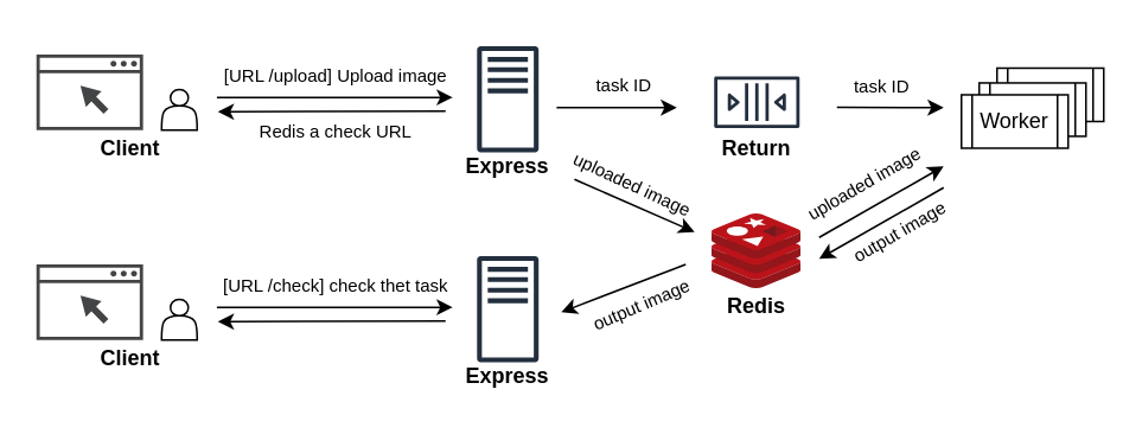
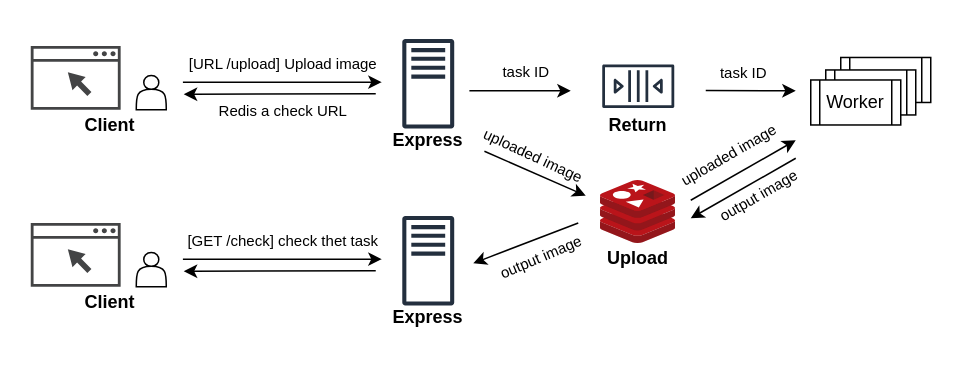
- <mxCell id="35" value="&lt;font color=&quot;#000000&quot; style=&quot;font-size: 10px&quot;&gt;[URL /check] check thet task&lt;/font&gt;" style="text;html=1;align=center;verticalAlign=middle;resizable=0;points=[];autosize=1;strokeColor=none;fontSize=12;fontColor=#FFFFFF;" vertex="1" parent="34"><mxGeometry x="-8.002" y="10" width="140" height="20" as="geometry" /></mxCell>
+ <mxCell id="35" value="&lt;font color=&quot;#000000&quot; style=&quot;font-size: 10px&quot;&gt;[GET /check] check thet task&lt;/font&gt;" style="text;html=1;align=center;verticalAlign=middle;resizable=0;points=[];autosize=1;strokeColor=none;fontSize=12;fontColor=#FFFFFF;" vertex="1" parent="34"><mxGeometry x="-8.002" y="10" width="140" height="20" as="geometry" /></mxCell>
- <mxCell id="26" value="&lt;b&gt;Redis&lt;/b&gt;" style="text;html=1;strokeColor=none;fillColor=none;align=center;verticalAlign=middle;whiteSpace=wrap;rounded=0;fontSize=12;" vertex="1" parent="1"><mxGeometry x="390" y="162" width="70" height="20" as="geometry" /></mxCell>
+ <mxCell id="26" value="&lt;b&gt;Upload&lt;/b&gt;" style="text;html=1;strokeColor=none;fillColor=none;align=center;verticalAlign=middle;whiteSpace=wrap;rounded=0;fontSize=12;" vertex="1" parent="1"><mxGeometry x="390" y="162" width="70" height="20" as="geometry" /></mxCell>
